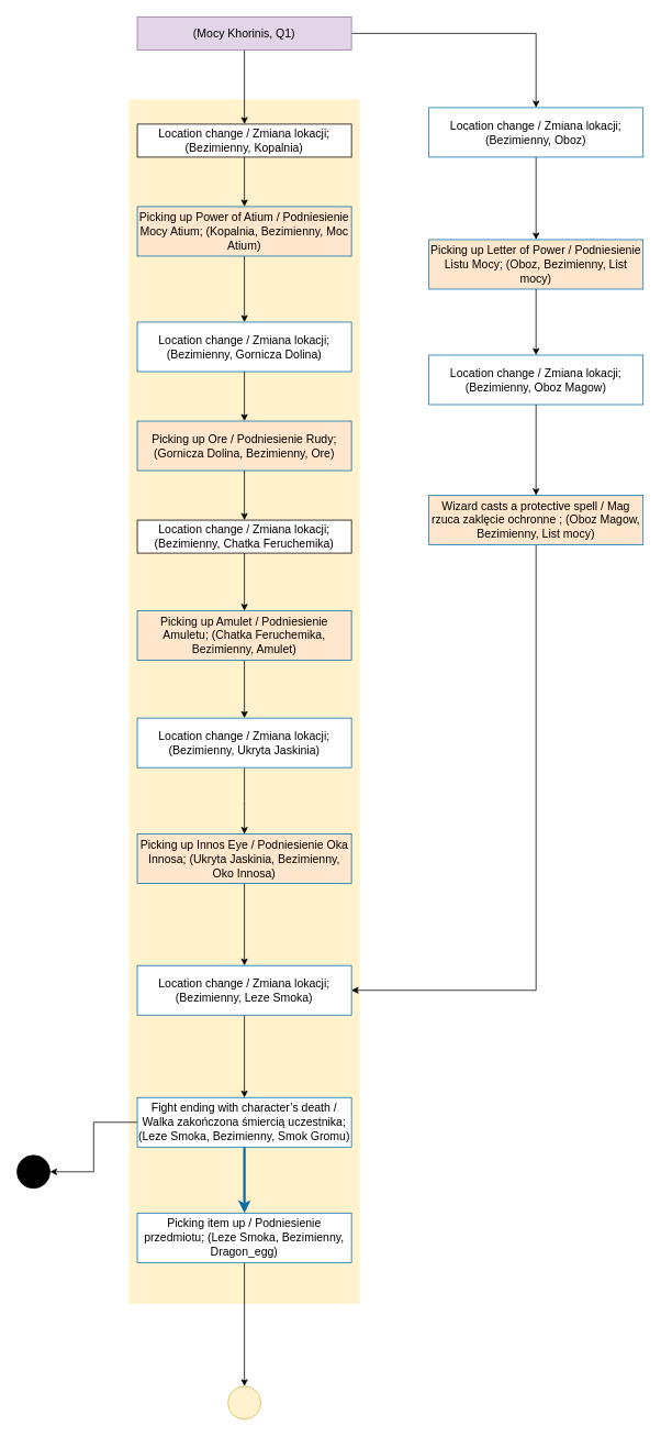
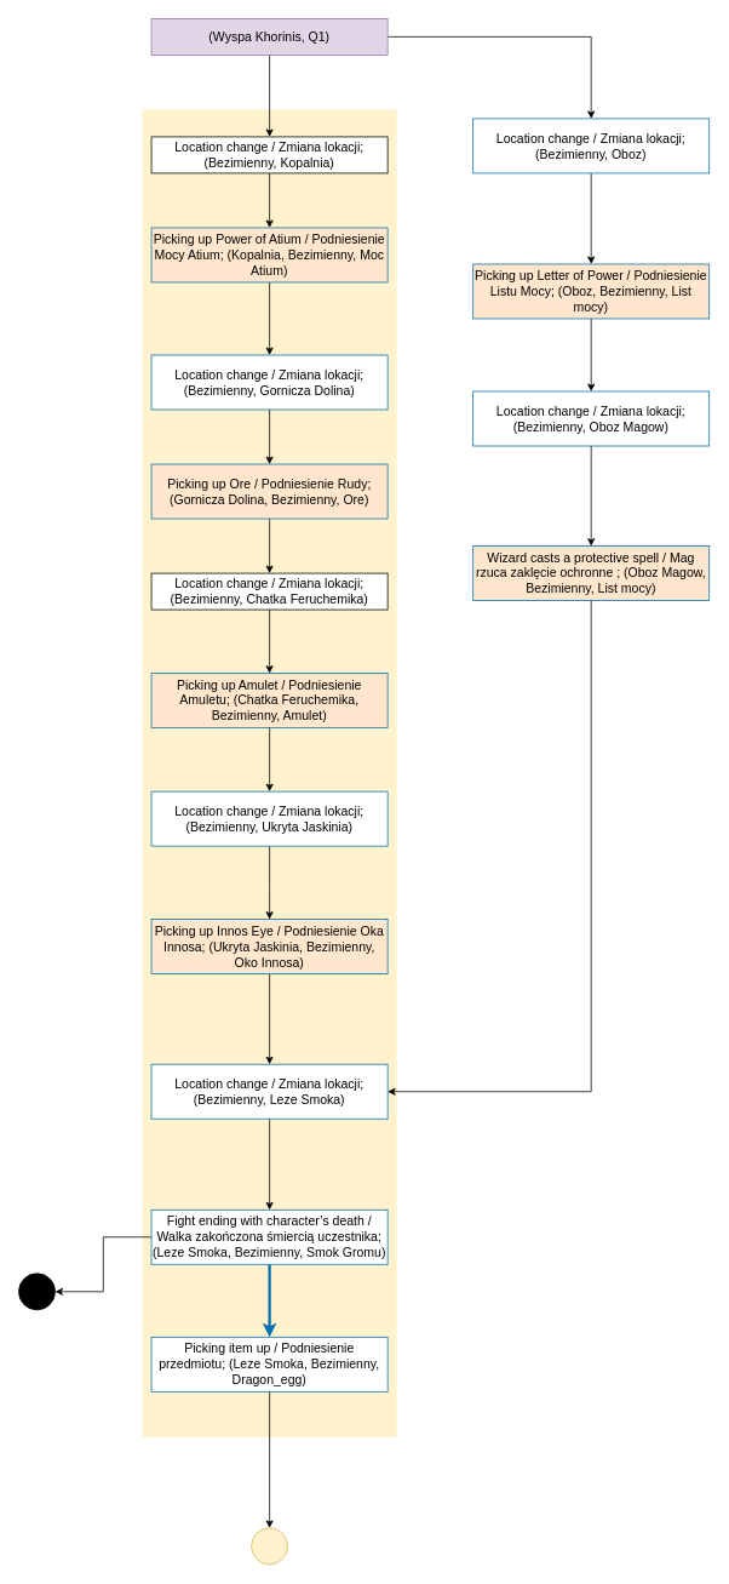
- <mxCell id="5" value="&lt;font&gt;(Mocy Khorinis, Q1)&lt;/font&gt;" style="rounded=0;whiteSpace=wrap;html=1;strokeColor=#9673a6;fillColor=#e1d5e7;container=0;fontSize=14;" parent="1" vertex="1"><mxGeometry x="166" y="20" width="260" height="40" as="geometry" /></mxCell>
+ <mxCell id="5" value="&lt;font&gt;(Wyspa Khorinis, Q1)&lt;/font&gt;" style="rounded=0;whiteSpace=wrap;html=1;strokeColor=#9673a6;fillColor=#e1d5e7;container=0;fontSize=14;" parent="1" vertex="1"><mxGeometry x="166" y="20" width="260" height="40" as="geometry" /></mxCell>
